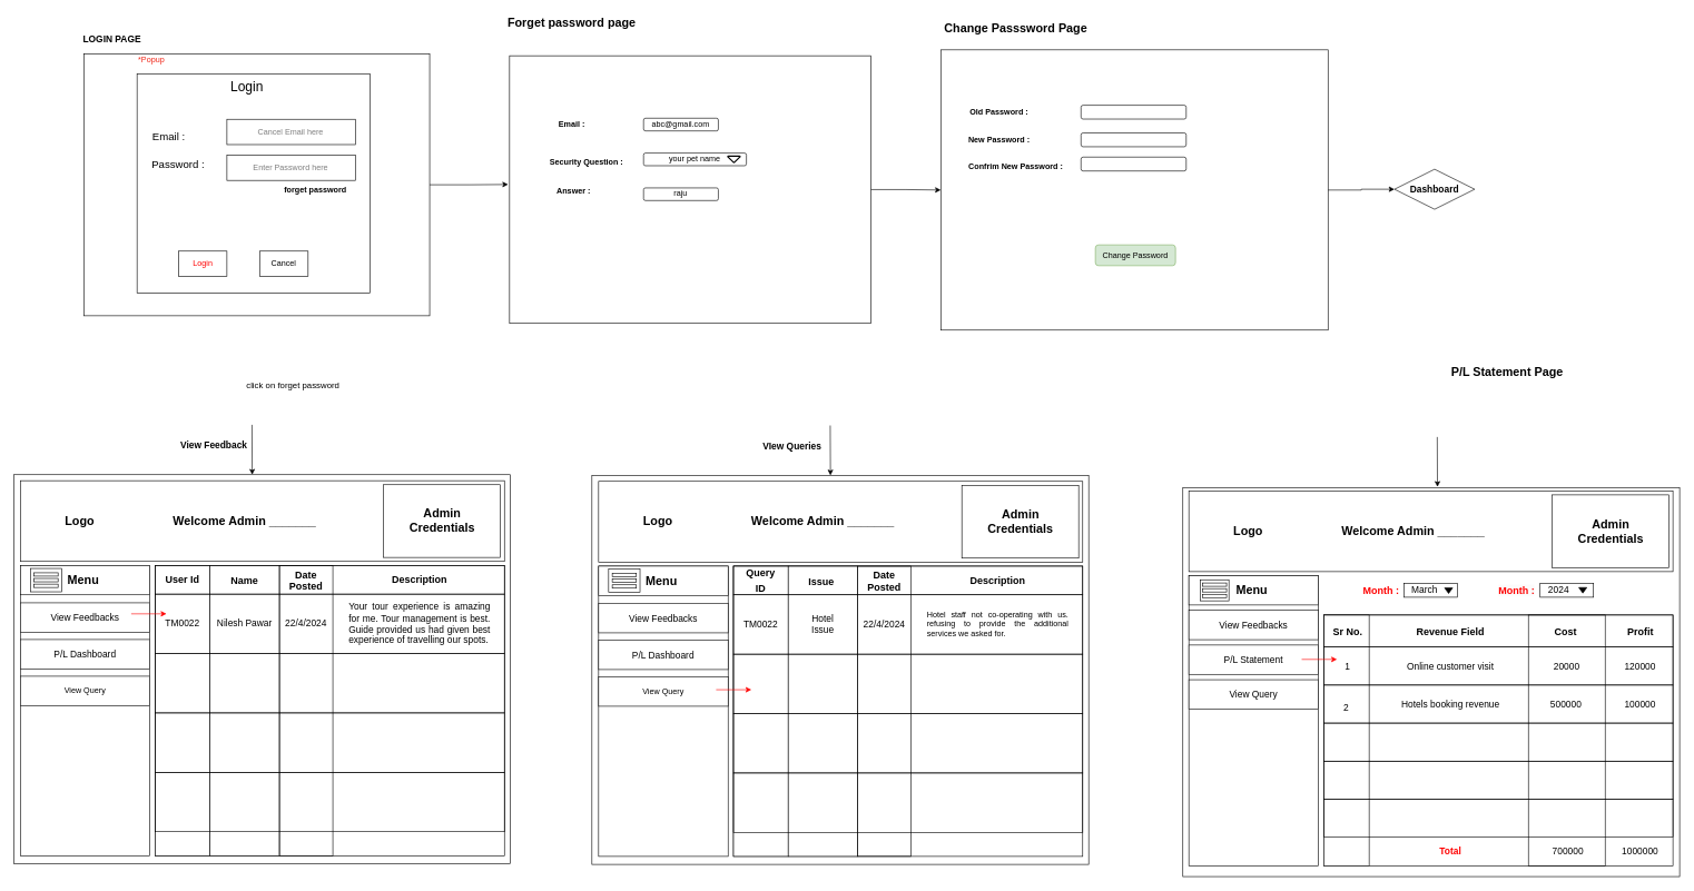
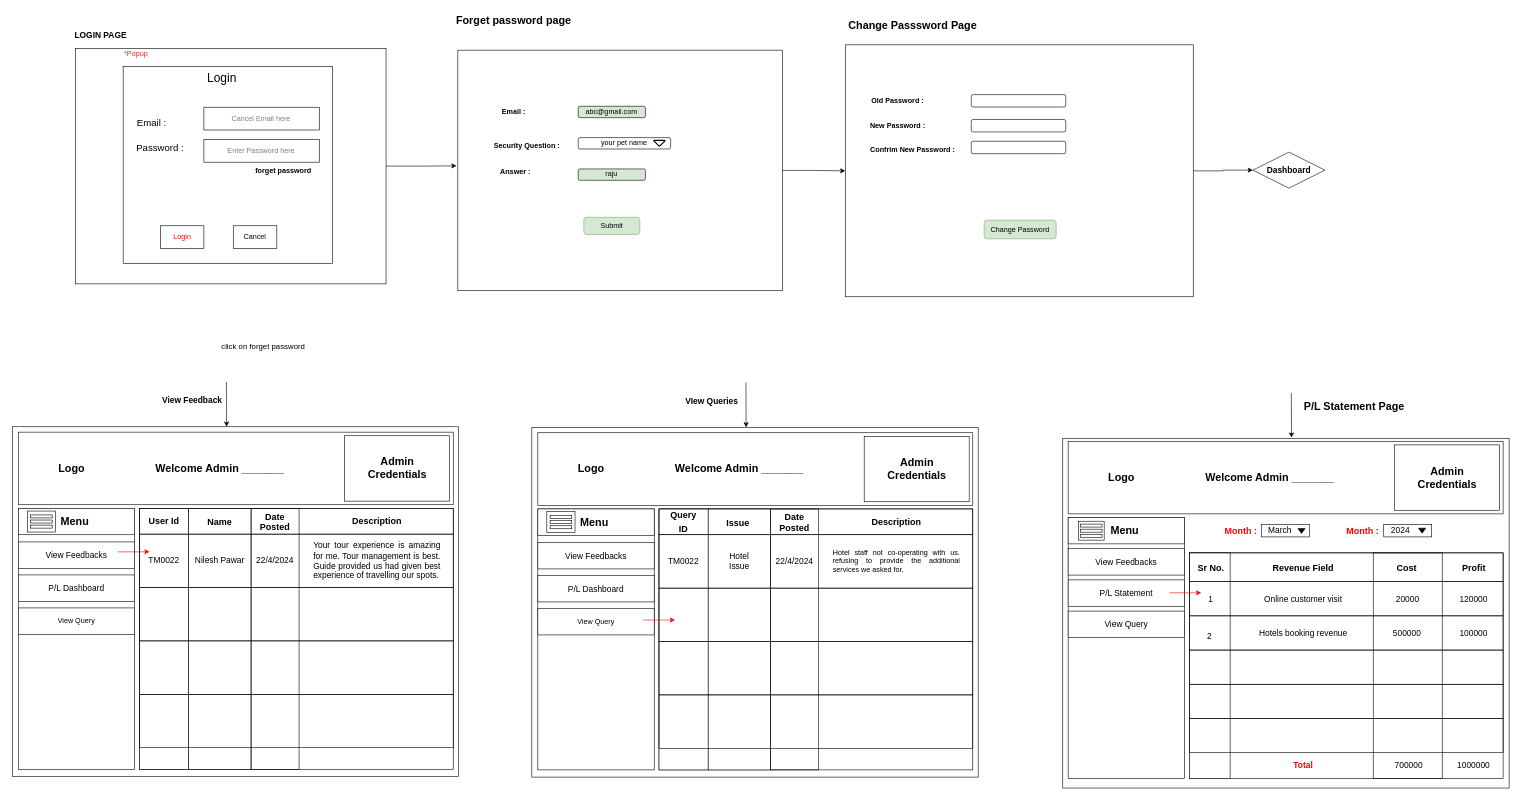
- <mxCell id="150" value="abc@gmail.com" style="rounded=1;whiteSpace=wrap;html=1;" vertex="1" parent="144"><mxGeometry x="205.352" y="156.594" width="112.01" height="18.981" as="geometry" /></mxCell>
+ <mxCell id="150" value="abc@gmail.com" style="rounded=1;whiteSpace=wrap;html=1;fillColor=#d5e8d4;" vertex="1" parent="144"><mxGeometry x="205.352" y="156.594" width="112.01" height="18.981" as="geometry" /></mxCell>
- <mxCell id="152" value="raju" style="rounded=1;whiteSpace=wrap;html=1;" vertex="1" parent="144"><mxGeometry x="205.352" y="260.991" width="112.01" height="18.981" as="geometry" /></mxCell>
+ <mxCell id="152" value="raju" style="rounded=1;whiteSpace=wrap;html=1;fillColor=#d5e8d4;" vertex="1" parent="144"><mxGeometry x="205.352" y="260.991" width="112.01" height="18.981" as="geometry" /></mxCell>
+ <mxCell id="154" value="Submit" style="rounded=1;whiteSpace=wrap;html=1;fillColor=#d5e8d4;strokeColor=#82b366;" vertex="1" parent="144"><mxGeometry x="214.686" y="341.66" width="93.342" height="28.472" as="geometry" /></mxCell>
- <mxCell id="91" value="&lt;span style=&quot;font-size: 18px;&quot;&gt;&lt;b&gt;P/L Statement Page&amp;nbsp;&lt;/b&gt;&lt;/span&gt;" style="text;html=1;align=center;verticalAlign=middle;whiteSpace=wrap;rounded=0;" vertex="1" parent="1"><mxGeometry x="2162" y="543" width="195" height="30" as="geometry" /></mxCell>
+ <mxCell id="91" value="&lt;span style=&quot;font-size: 18px;&quot;&gt;&lt;b&gt;P/L Statement Page&amp;nbsp;&lt;/b&gt;&lt;/span&gt;" style="text;html=1;align=center;verticalAlign=middle;whiteSpace=wrap;rounded=0;" vertex="1" parent="1"><mxGeometry x="2162" y="663" width="195" height="30" as="geometry" /></mxCell>
